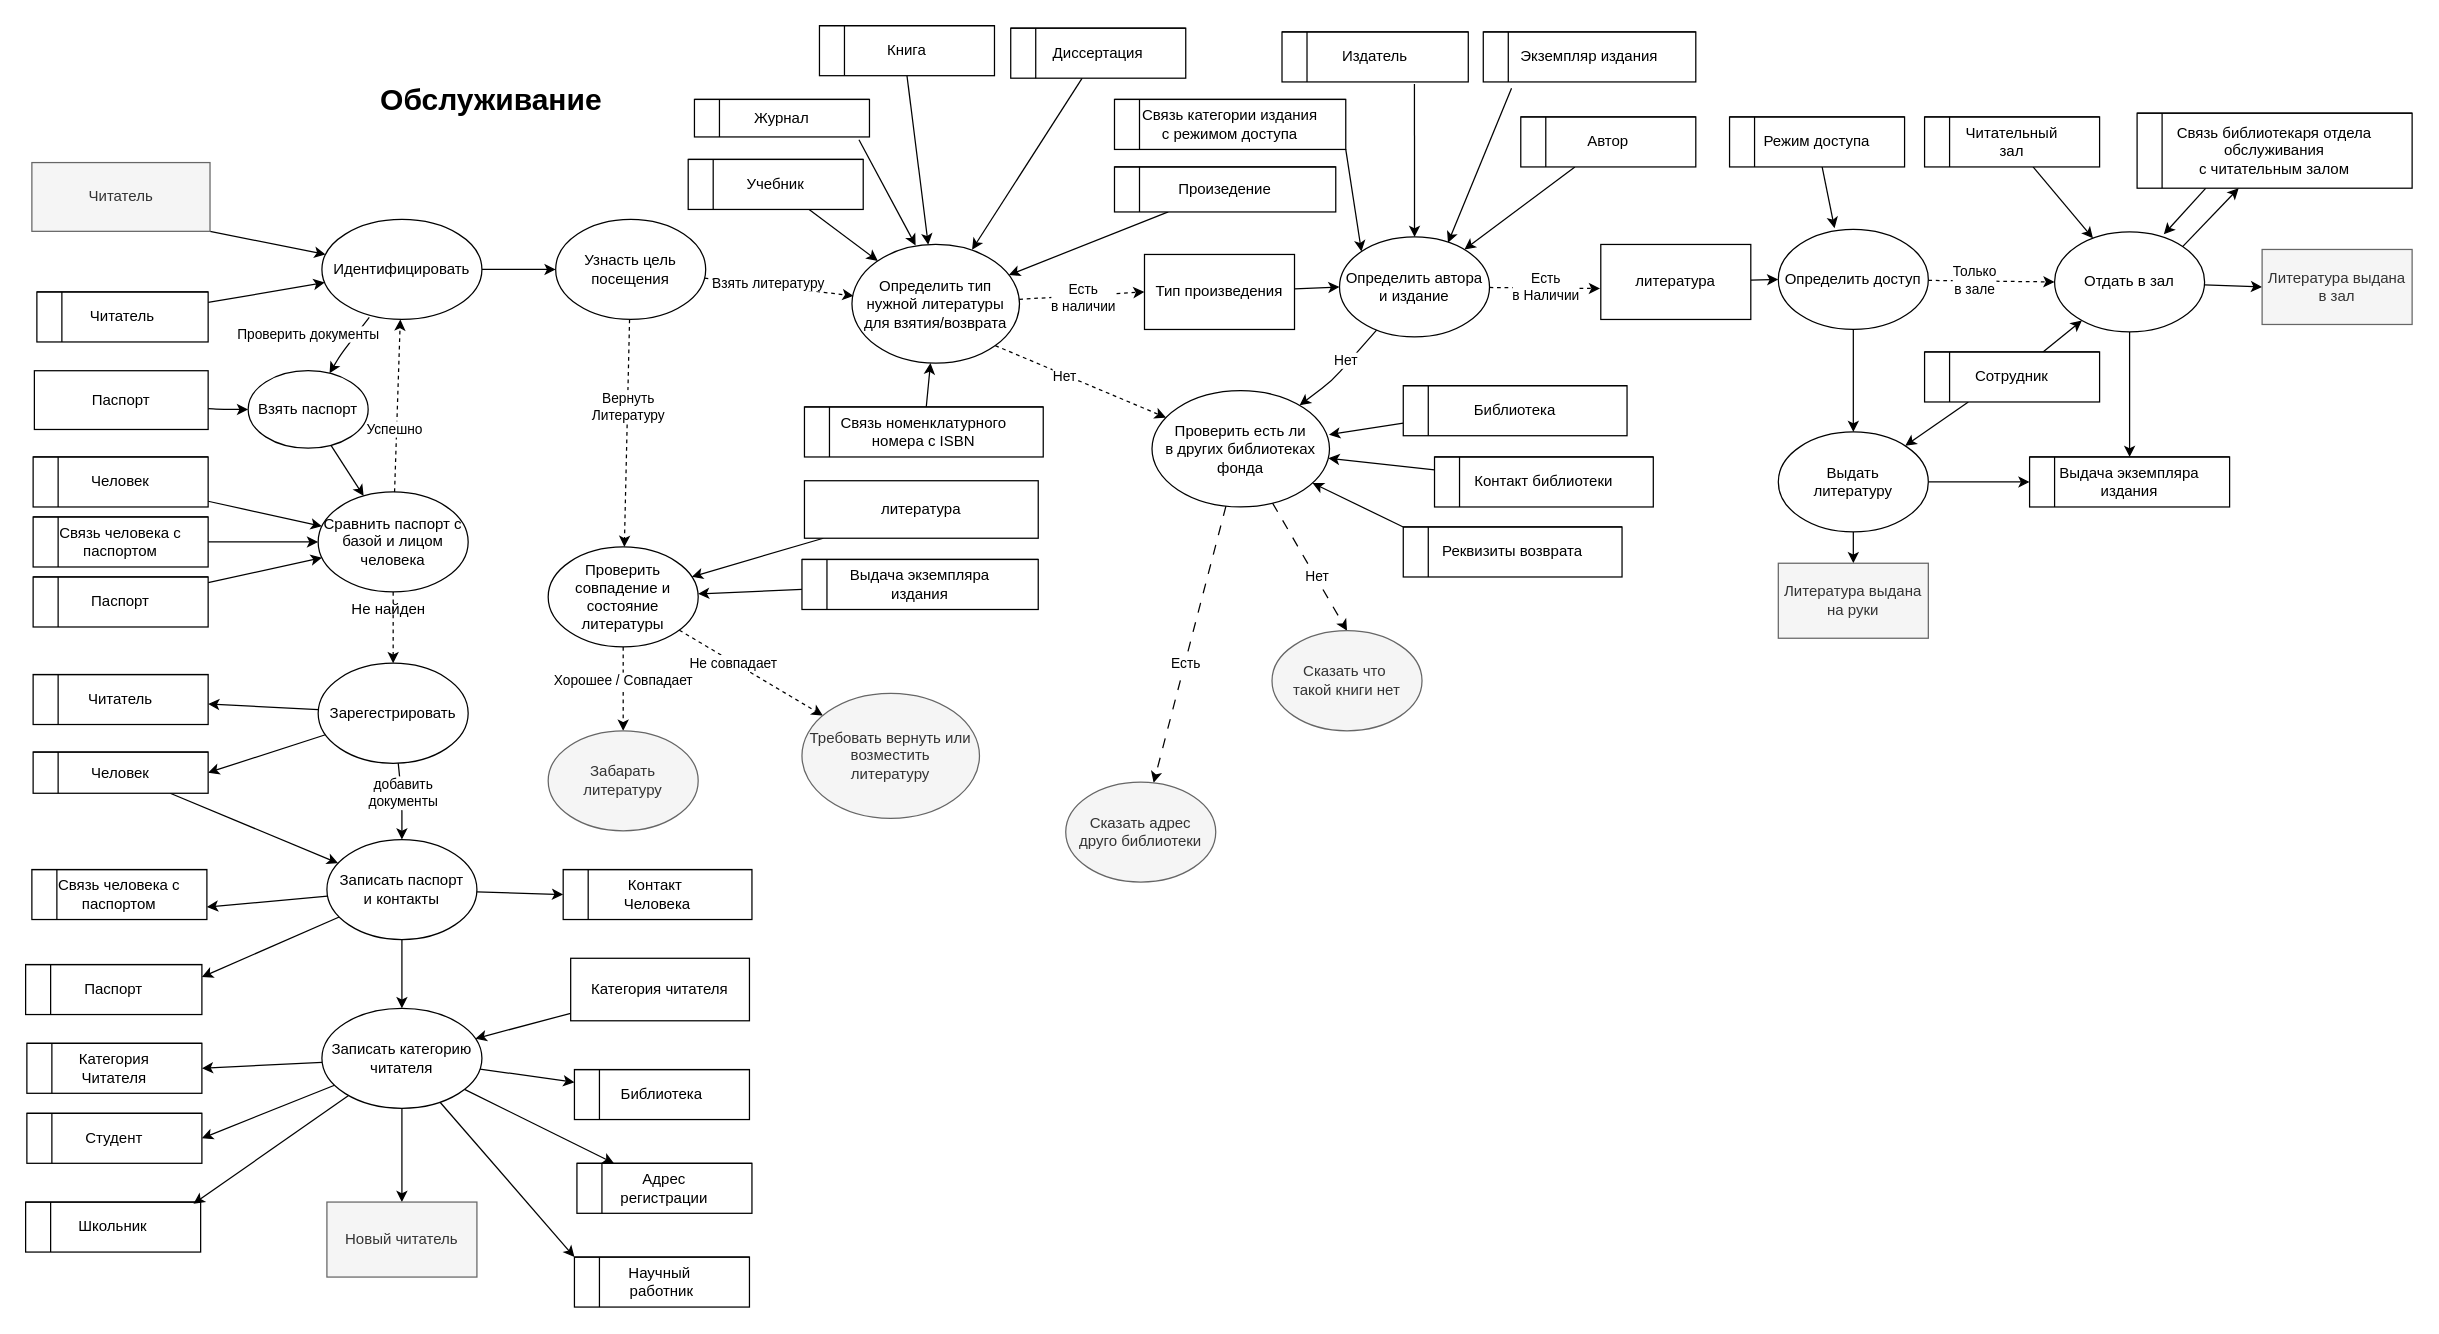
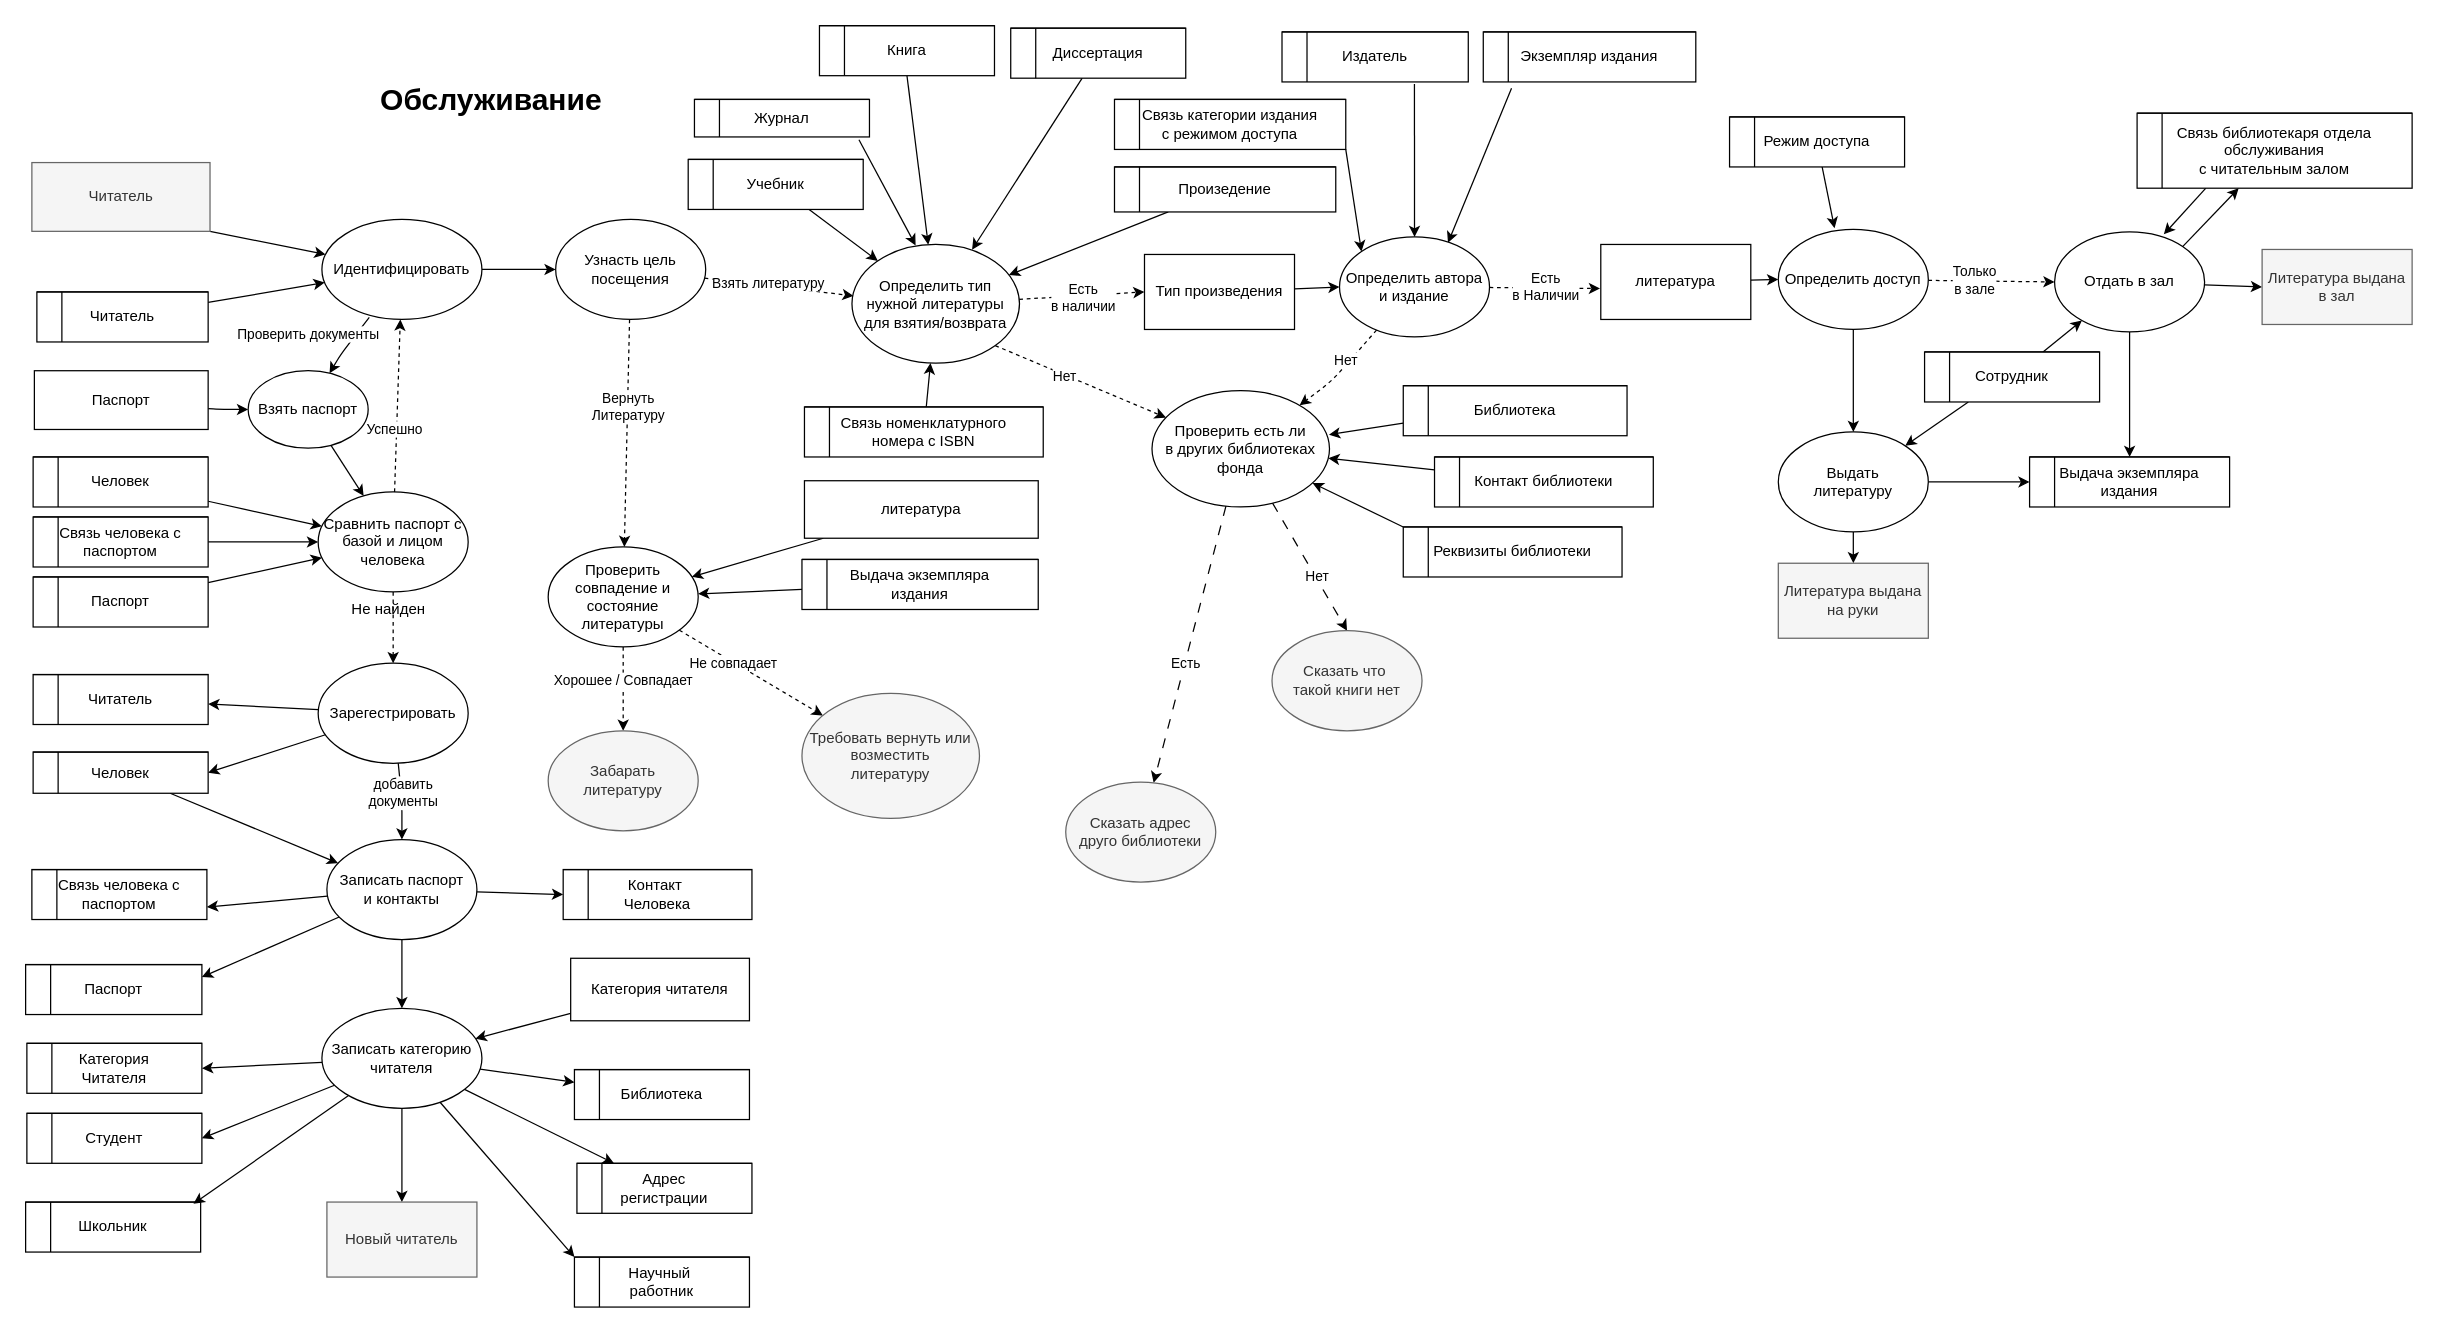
- <mxCell id="35" value="Автор" style="shape=internalStorage;whiteSpace=wrap;html=1;backgroundOutline=1;dx=20;dy=0;" parent="1" vertex="1"><mxGeometry x="1216" y="93" width="140" height="40" as="geometry" /></mxCell>
- <mxCell id="23" value="Читательный &lt;br&gt;зал" style="shape=internalStorage;whiteSpace=wrap;html=1;backgroundOutline=1;dx=20;dy=0;" parent="1" vertex="1"><mxGeometry x="1539" y="93" width="140" height="40" as="geometry" /></mxCell>
- <mxCell id="22" style="edgeStyle=none;html=1;" parent="1" source="23" target="117" edge="1"><mxGeometry relative="1" as="geometry" /></mxCell>
- <mxCell id="34" style="edgeStyle=none;html=1;" parent="1" source="35" target="104" edge="1"><mxGeometry relative="1" as="geometry" /></mxCell>
- <mxCell id="102" style="edgeStyle=none;html=1;dashed=0;" parent="1" source="104" target="124" edge="1"><mxGeometry relative="1" as="geometry"><Array as="points"><mxPoint x="1065" y="304" /></Array></mxGeometry></mxCell>
+ <mxCell id="102" style="edgeStyle=none;html=1;dashed=1;" parent="1" source="104" target="124" edge="1"><mxGeometry relative="1" as="geometry"><Array as="points"><mxPoint x="1065" y="304" /></Array></mxGeometry></mxCell>
- <mxCell id="130" value="Реквизиты возврата" style="shape=internalStorage;whiteSpace=wrap;html=1;backgroundOutline=1;dx=20;dy=0;" parent="1" vertex="1"><mxGeometry x="1122" y="421" width="175" height="40" as="geometry" /></mxCell>
+ <mxCell id="130" value="Реквизиты библиотеки" style="shape=internalStorage;whiteSpace=wrap;html=1;backgroundOutline=1;dx=20;dy=0;" parent="1" vertex="1"><mxGeometry x="1122" y="421" width="175" height="40" as="geometry" /></mxCell>
